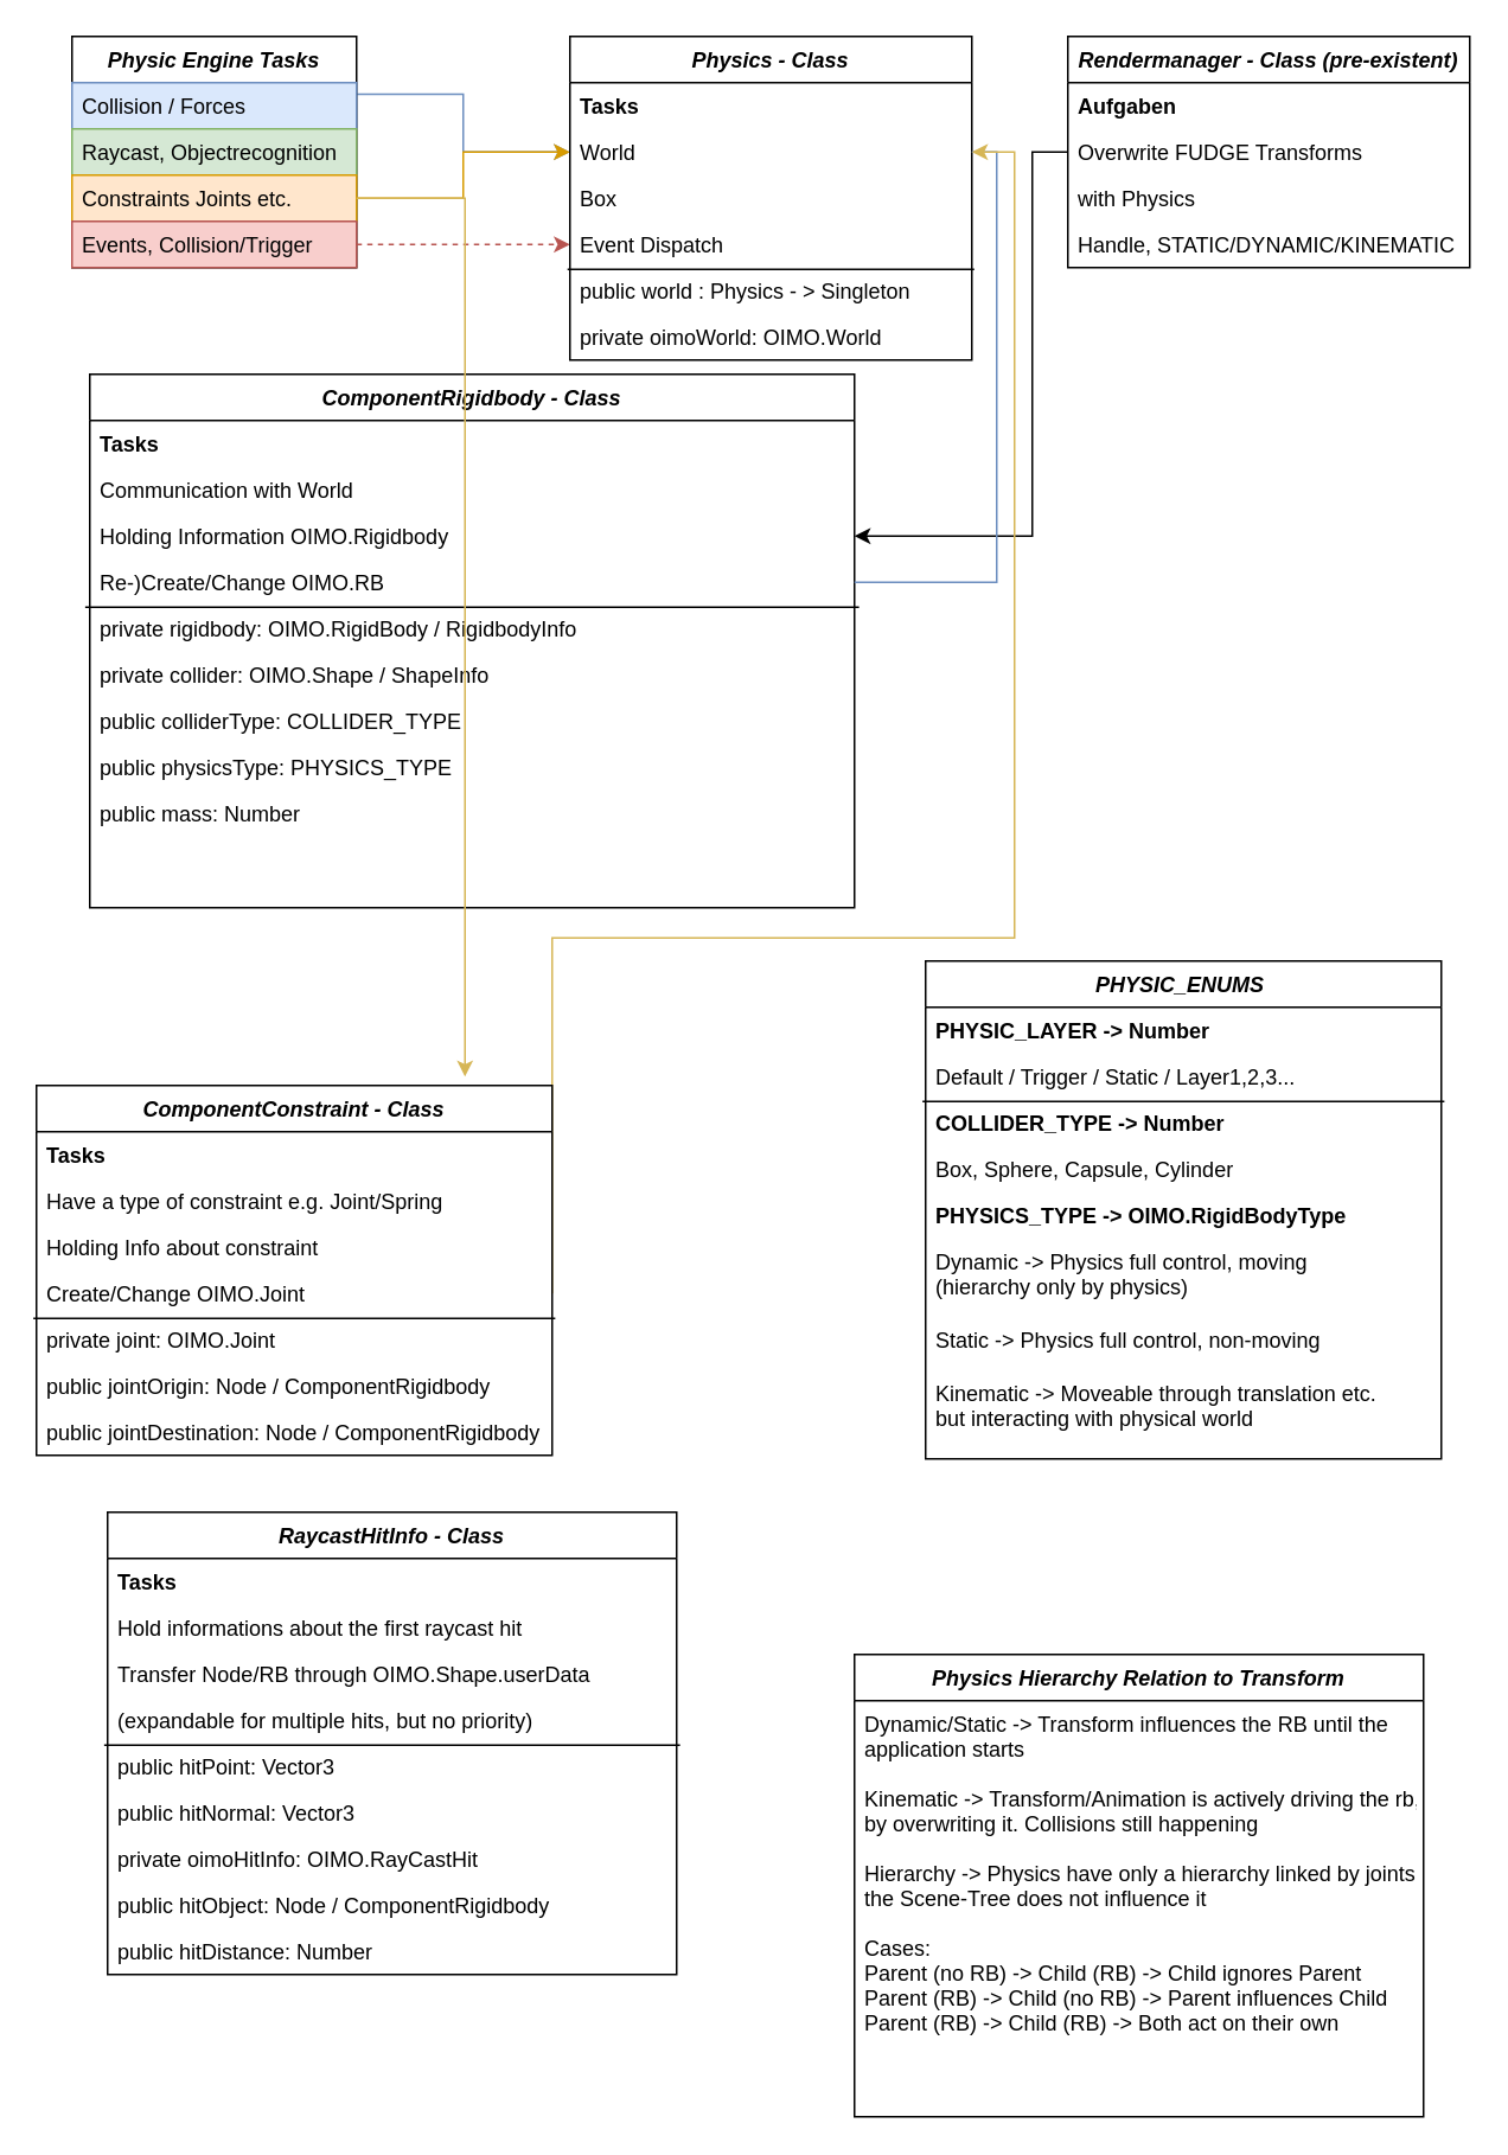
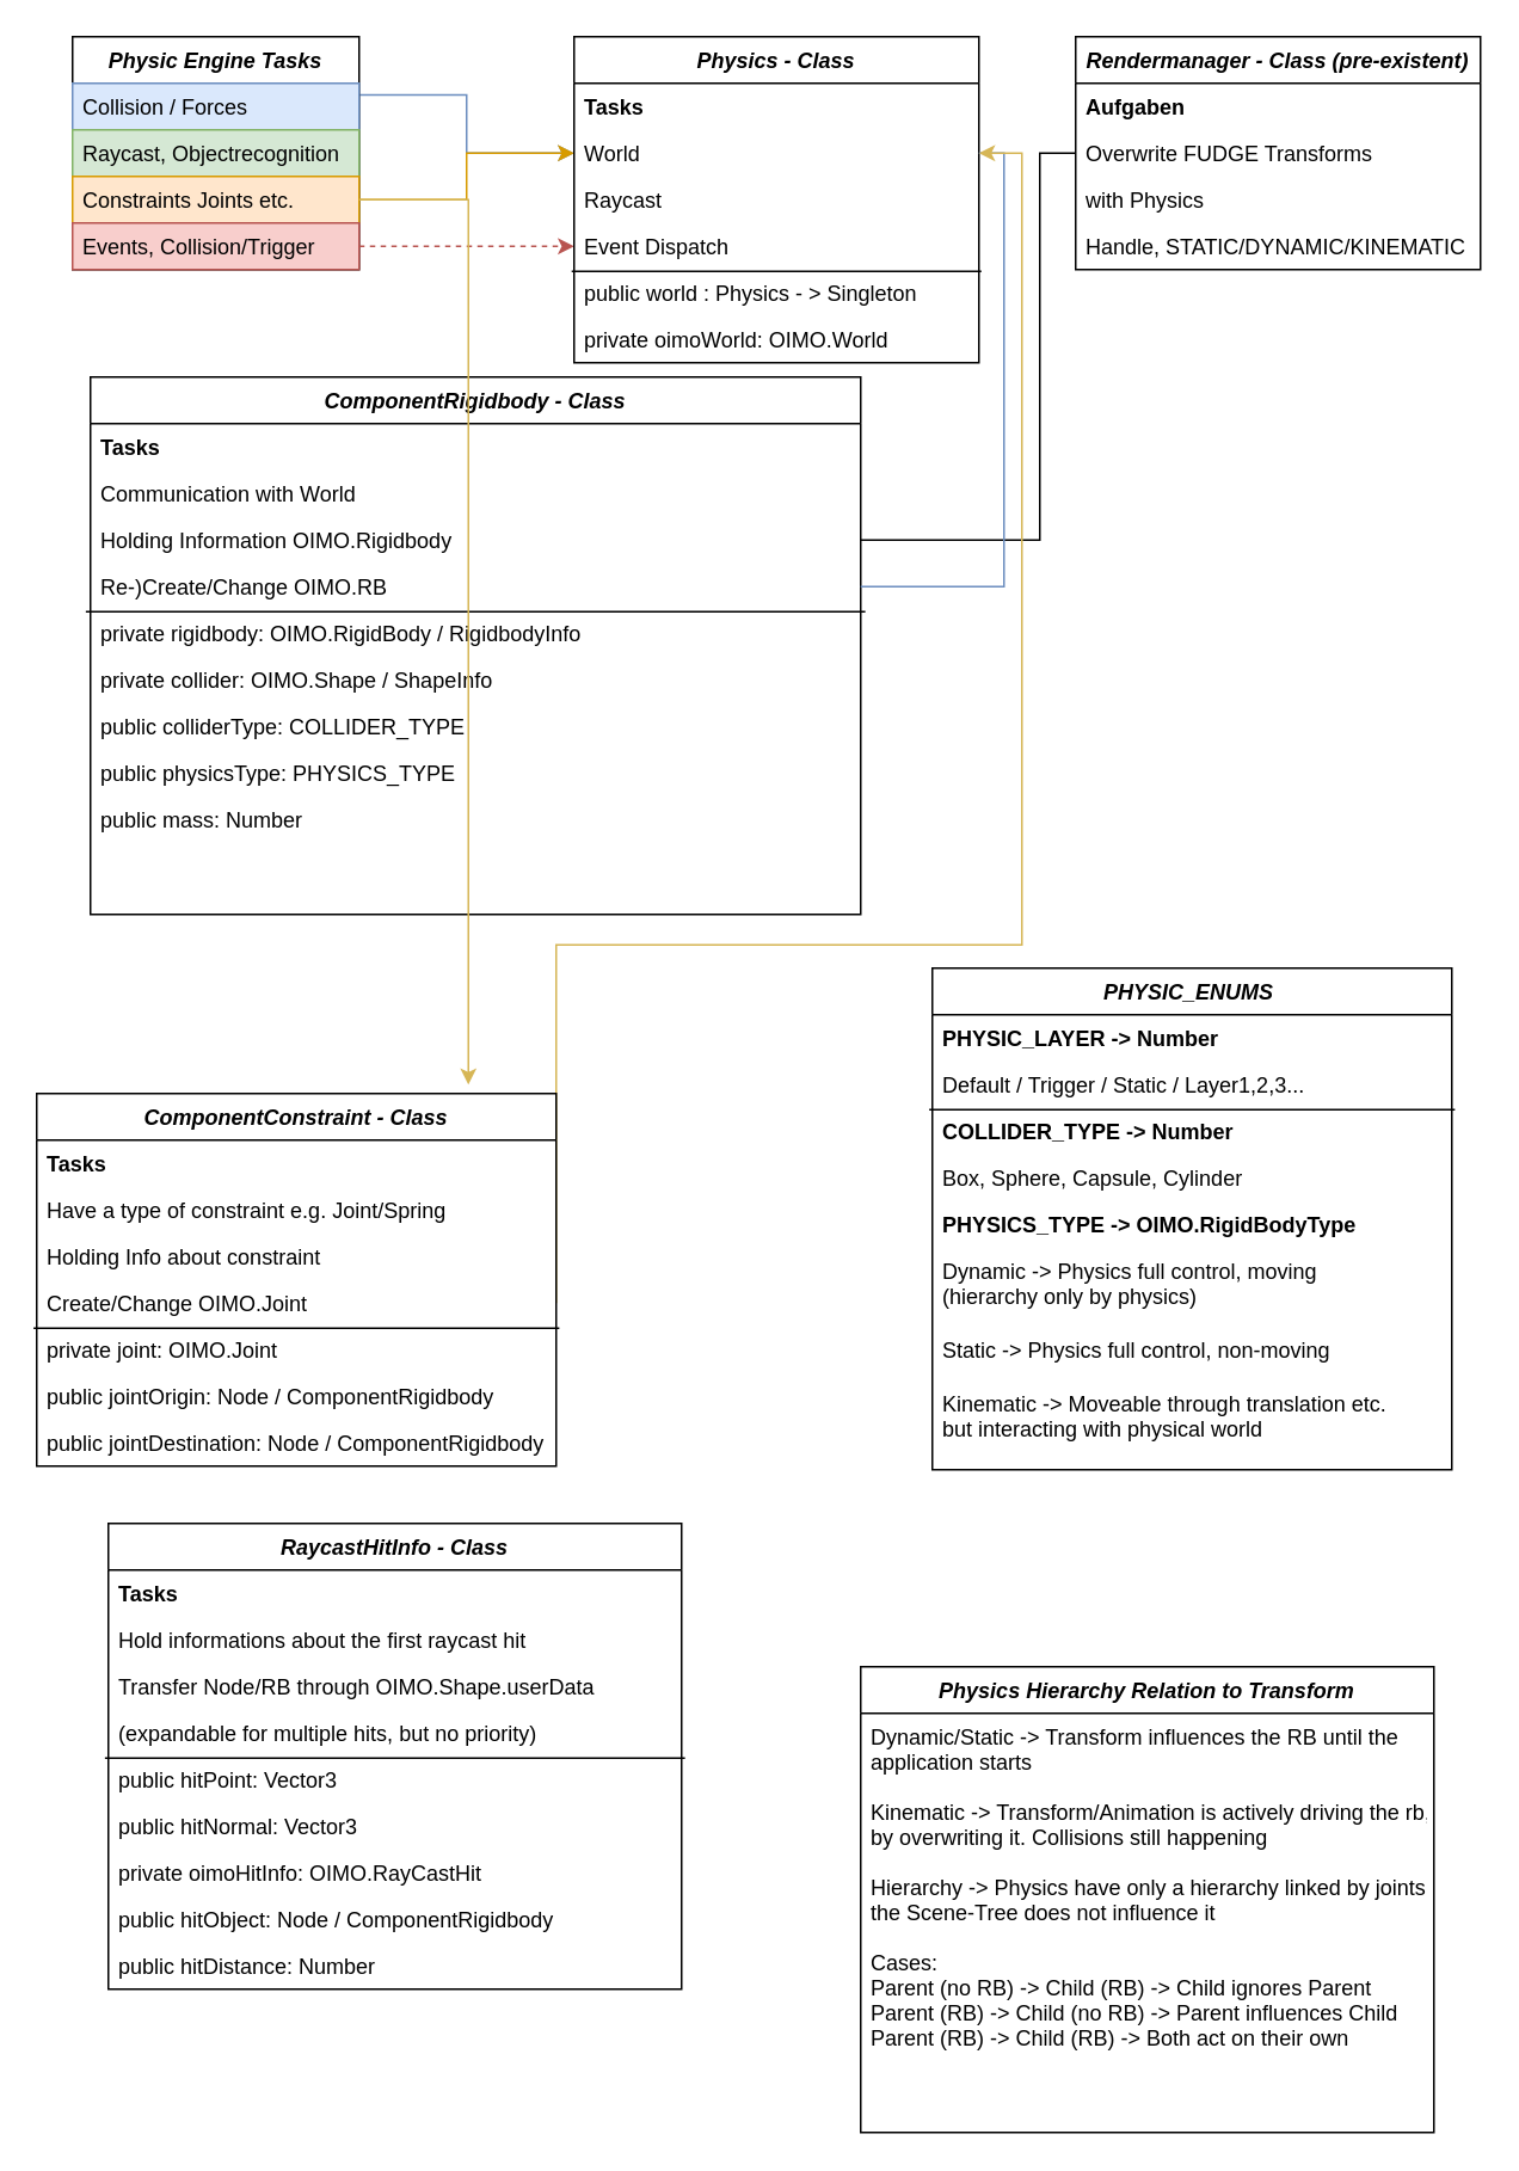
- <mxCell id="24" value="Box" style="text;align=left;verticalAlign=top;spacingLeft=4;spacingRight=4;overflow=hidden;rotatable=0;points=[[0,0.5],[1,0.5]];portConstraint=eastwest;rounded=0;shadow=0;html=0;" parent="21" vertex="1"><mxGeometry y="78" width="226" height="26" as="geometry" /></mxCell>
+ <mxCell id="24" value="Raycast" style="text;align=left;verticalAlign=top;spacingLeft=4;spacingRight=4;overflow=hidden;rotatable=0;points=[[0,0.5],[1,0.5]];portConstraint=eastwest;rounded=0;shadow=0;html=0;" parent="21" vertex="1"><mxGeometry y="78" width="226" height="26" as="geometry" /></mxCell>
- <mxCell id="29" style="edgeStyle=orthogonalEdgeStyle;rounded=0;orthogonalLoop=1;jettySize=auto;html=1;exitX=0;exitY=0.5;exitDx=0;exitDy=0;entryX=1;entryY=0.5;entryDx=0;entryDy=0;" parent="1" source="35" target="13" edge="1"><mxGeometry relative="1" as="geometry"><Array as="points"><mxPoint x="580" y="85" /><mxPoint x="580" y="301" /></Array></mxGeometry></mxCell>
+ <mxCell id="29" style="edgeStyle=orthogonalEdgeStyle;rounded=0;orthogonalLoop=1;jettySize=auto;html=1;exitX=0;exitY=0.5;exitDx=0;exitDy=0;entryX=1;entryY=0.5;entryDx=0;entryDy=0;endArrow=none;" parent="1" source="35" target="13" edge="1"><mxGeometry relative="1" as="geometry"><Array as="points"><mxPoint x="580" y="85" /><mxPoint x="580" y="301" /></Array></mxGeometry></mxCell>
